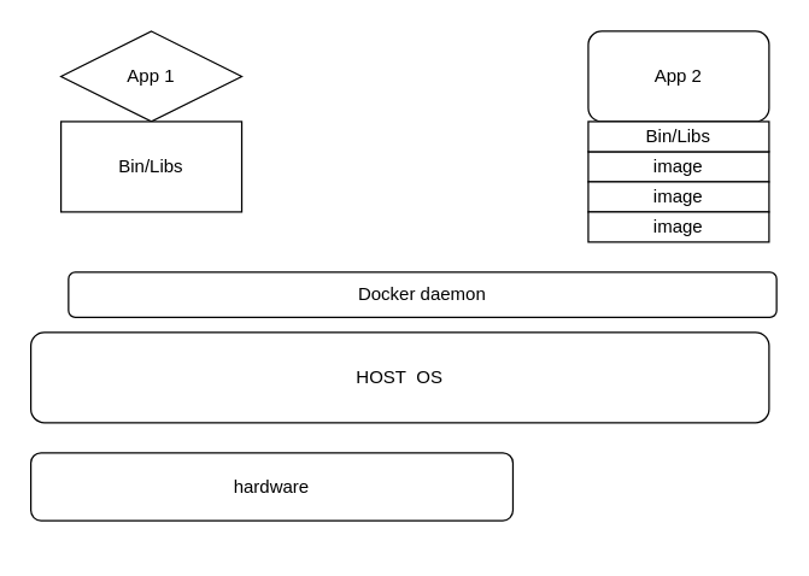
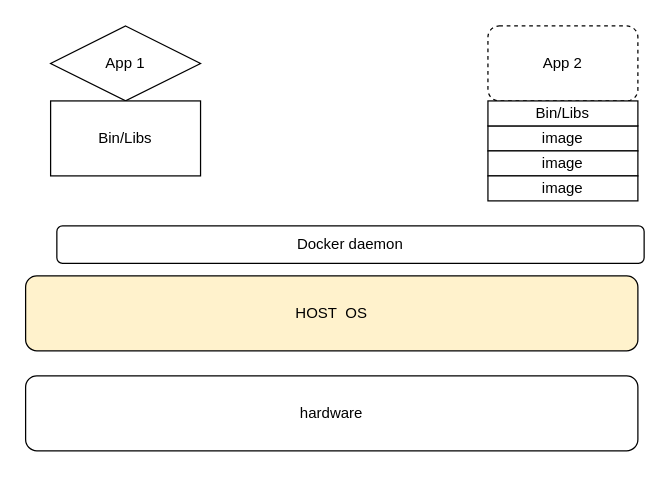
- <mxCell id="5" value="App 2" style="rounded=1;whiteSpace=wrap;html=1;" vertex="1" parent="1"><mxGeometry x="390" y="20" width="120" height="60" as="geometry" /></mxCell>
+ <mxCell id="5" value="App 2" style="rounded=1;whiteSpace=wrap;html=1;dashed=1;" vertex="1" parent="1"><mxGeometry x="390" y="20" width="120" height="60" as="geometry" /></mxCell>
- <mxCell id="3" value="HOST&amp;nbsp; OS" style="rounded=1;whiteSpace=wrap;html=1;" vertex="1" parent="1"><mxGeometry x="20" y="220" width="490" height="60" as="geometry" /></mxCell>
+ <mxCell id="3" value="HOST&amp;nbsp; OS" style="rounded=1;whiteSpace=wrap;html=1;fillColor=#fff2cc;" vertex="1" parent="1"><mxGeometry x="20" y="220" width="490" height="60" as="geometry" /></mxCell>
- <mxCell id="2" value="hardware" style="rounded=1;whiteSpace=wrap;html=1;" vertex="1" parent="1"><mxGeometry x="20" y="300" width="320" height="45" as="geometry" /></mxCell>
+ <mxCell id="2" value="hardware" style="rounded=1;whiteSpace=wrap;html=1;" vertex="1" parent="1"><mxGeometry x="20" y="300" width="490" height="60" as="geometry" /></mxCell>
